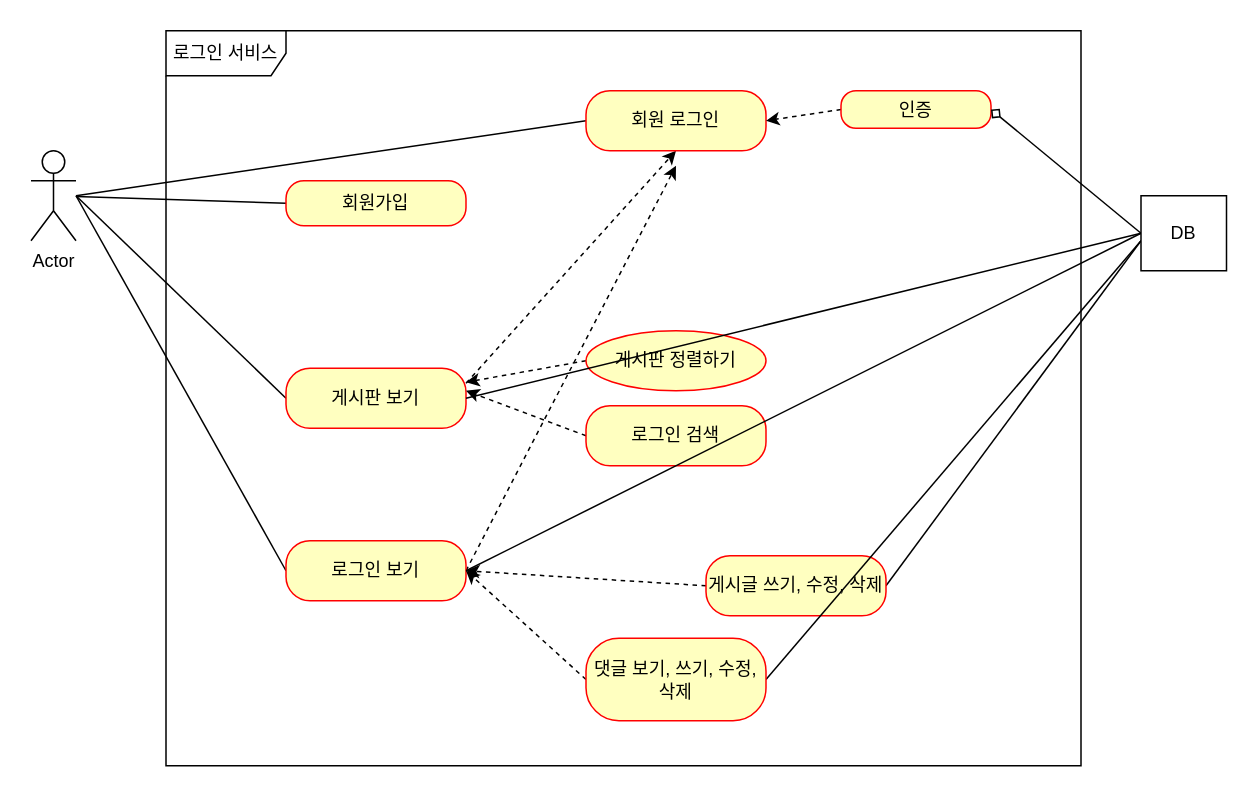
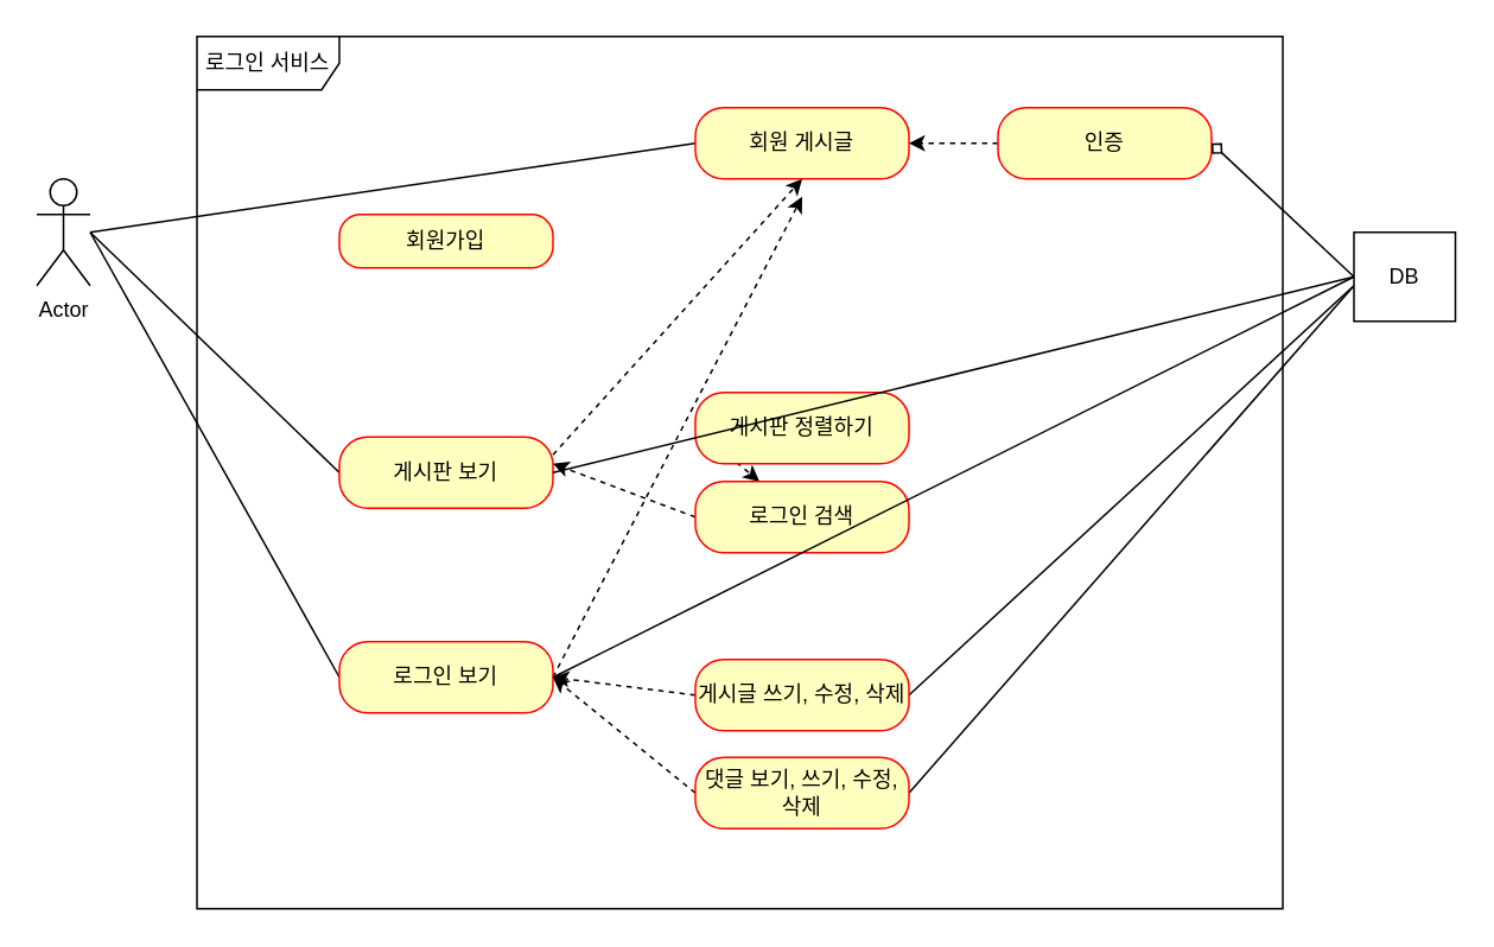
- <mxCell id="15" value="인증" style="rounded=1;whiteSpace=wrap;html=1;arcSize=40;fontColor=#000000;fillColor=#ffffc0;strokeColor=#ff0000;" vertex="1" parent="1"><mxGeometry x="560" y="60" width="100" height="25" as="geometry" /></mxCell>
+ <mxCell id="15" value="인증" style="rounded=1;whiteSpace=wrap;html=1;arcSize=40;fontColor=#000000;fillColor=#ffffc0;strokeColor=#ff0000;" vertex="1" parent="1"><mxGeometry x="560" y="60" width="120" height="40" as="geometry" /></mxCell>
- <mxCell id="13" value="회원 로그인" style="rounded=1;whiteSpace=wrap;html=1;arcSize=40;fontColor=#000000;fillColor=#ffffc0;strokeColor=#ff0000;" vertex="1" parent="1"><mxGeometry x="390" y="60" width="120" height="40" as="geometry" /></mxCell>
+ <mxCell id="13" value="회원 게시글" style="rounded=1;whiteSpace=wrap;html=1;arcSize=40;fontColor=#000000;fillColor=#ffffc0;strokeColor=#ff0000;" vertex="1" parent="1"><mxGeometry x="390" y="60" width="120" height="40" as="geometry" /></mxCell>
- <mxCell id="4" style="rounded=0;orthogonalLoop=1;jettySize=auto;html=1;exitX=0;exitY=0.5;exitDx=0;exitDy=0;endArrow=none;endFill=0;" edge="1" parent="1" source="5" target="2"><mxGeometry relative="1" as="geometry" /></mxCell>
- <mxCell id="17" value="게시판 정렬하기" style="ellipse;whiteSpace=wrap;html=1;arcSize=40;fontColor=#000000;fillColor=#ffffc0;strokeColor=#ff0000;" vertex="1" parent="1"><mxGeometry x="390" y="220" width="120" height="40" as="geometry" /></mxCell>
+ <mxCell id="17" value="게시판 정렬하기" style="rounded=1;whiteSpace=wrap;html=1;arcSize=40;fontColor=#000000;fillColor=#ffffc0;strokeColor=#ff0000;" vertex="1" parent="1"><mxGeometry x="390" y="220" width="120" height="40" as="geometry" /></mxCell>
- <mxCell id="16" style="rounded=0;orthogonalLoop=1;jettySize=auto;html=1;exitX=0;exitY=0.5;exitDx=0;exitDy=0;dashed=1;" edge="1" parent="1" source="17" target="8"><mxGeometry relative="1" as="geometry" /></mxCell>
+ <mxCell id="16" style="rounded=0;orthogonalLoop=1;jettySize=auto;html=1;exitX=0;exitY=0.5;exitDx=0;exitDy=0;dashed=1;" edge="1" parent="1" source="17" target="19"><mxGeometry relative="1" as="geometry" /></mxCell>
- <mxCell id="22" value="게시글 쓰기, 수정, 삭제" style="rounded=1;whiteSpace=wrap;html=1;arcSize=40;fontColor=#000000;fillColor=#ffffc0;strokeColor=#ff0000;" vertex="1" parent="1"><mxGeometry x="470" y="370" width="120" height="40" as="geometry" /></mxCell>
+ <mxCell id="22" value="게시글 쓰기, 수정, 삭제" style="rounded=1;whiteSpace=wrap;html=1;arcSize=40;fontColor=#000000;fillColor=#ffffc0;strokeColor=#ff0000;" vertex="1" parent="1"><mxGeometry x="390" y="370" width="120" height="40" as="geometry" /></mxCell>
- <mxCell id="25" value="댓글 보기, 쓰기, 수정, 삭제" style="rounded=1;whiteSpace=wrap;html=1;arcSize=40;fontColor=#000000;fillColor=#ffffc0;strokeColor=#ff0000;" vertex="1" parent="1"><mxGeometry x="390" y="425" width="120" height="55" as="geometry" /></mxCell>
+ <mxCell id="25" value="댓글 보기, 쓰기, 수정, 삭제" style="rounded=1;whiteSpace=wrap;html=1;arcSize=40;fontColor=#000000;fillColor=#ffffc0;strokeColor=#ff0000;" vertex="1" parent="1"><mxGeometry x="390" y="425" width="120" height="40" as="geometry" /></mxCell>
